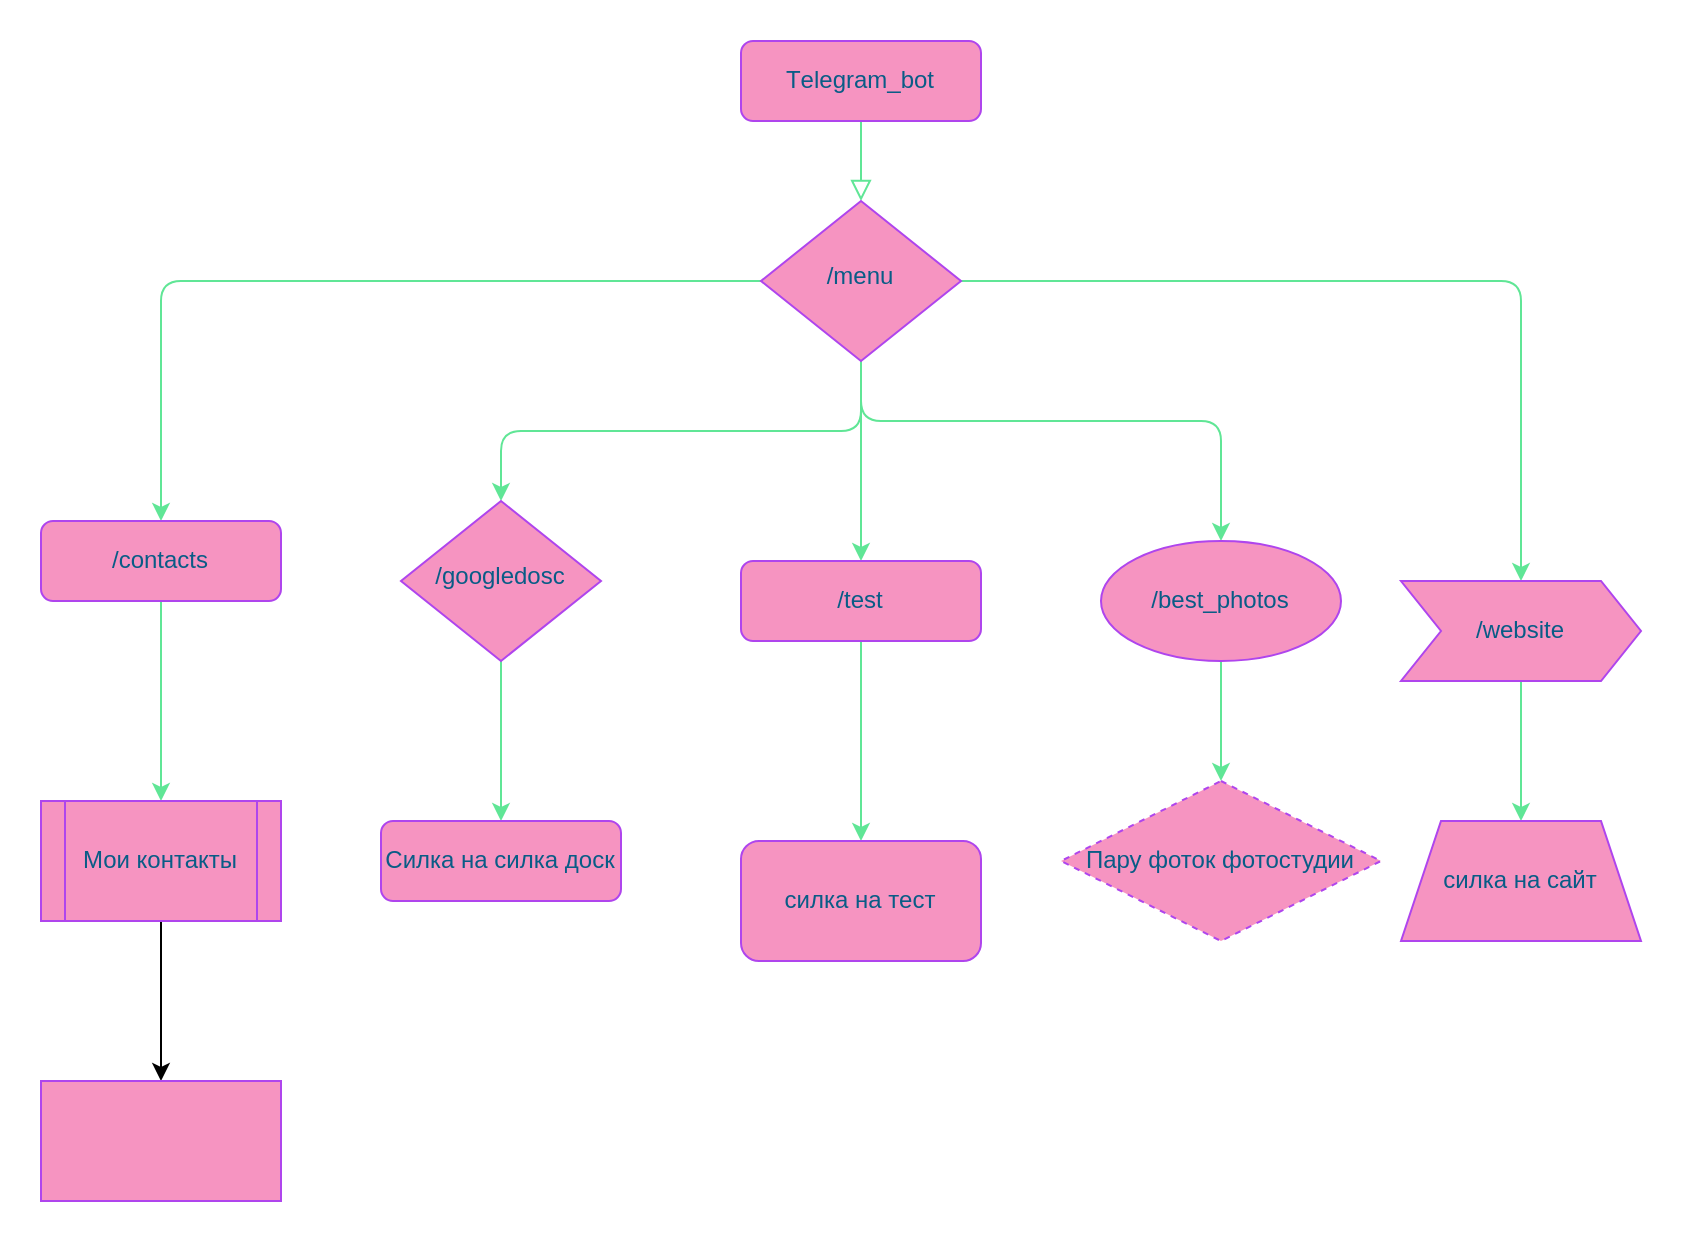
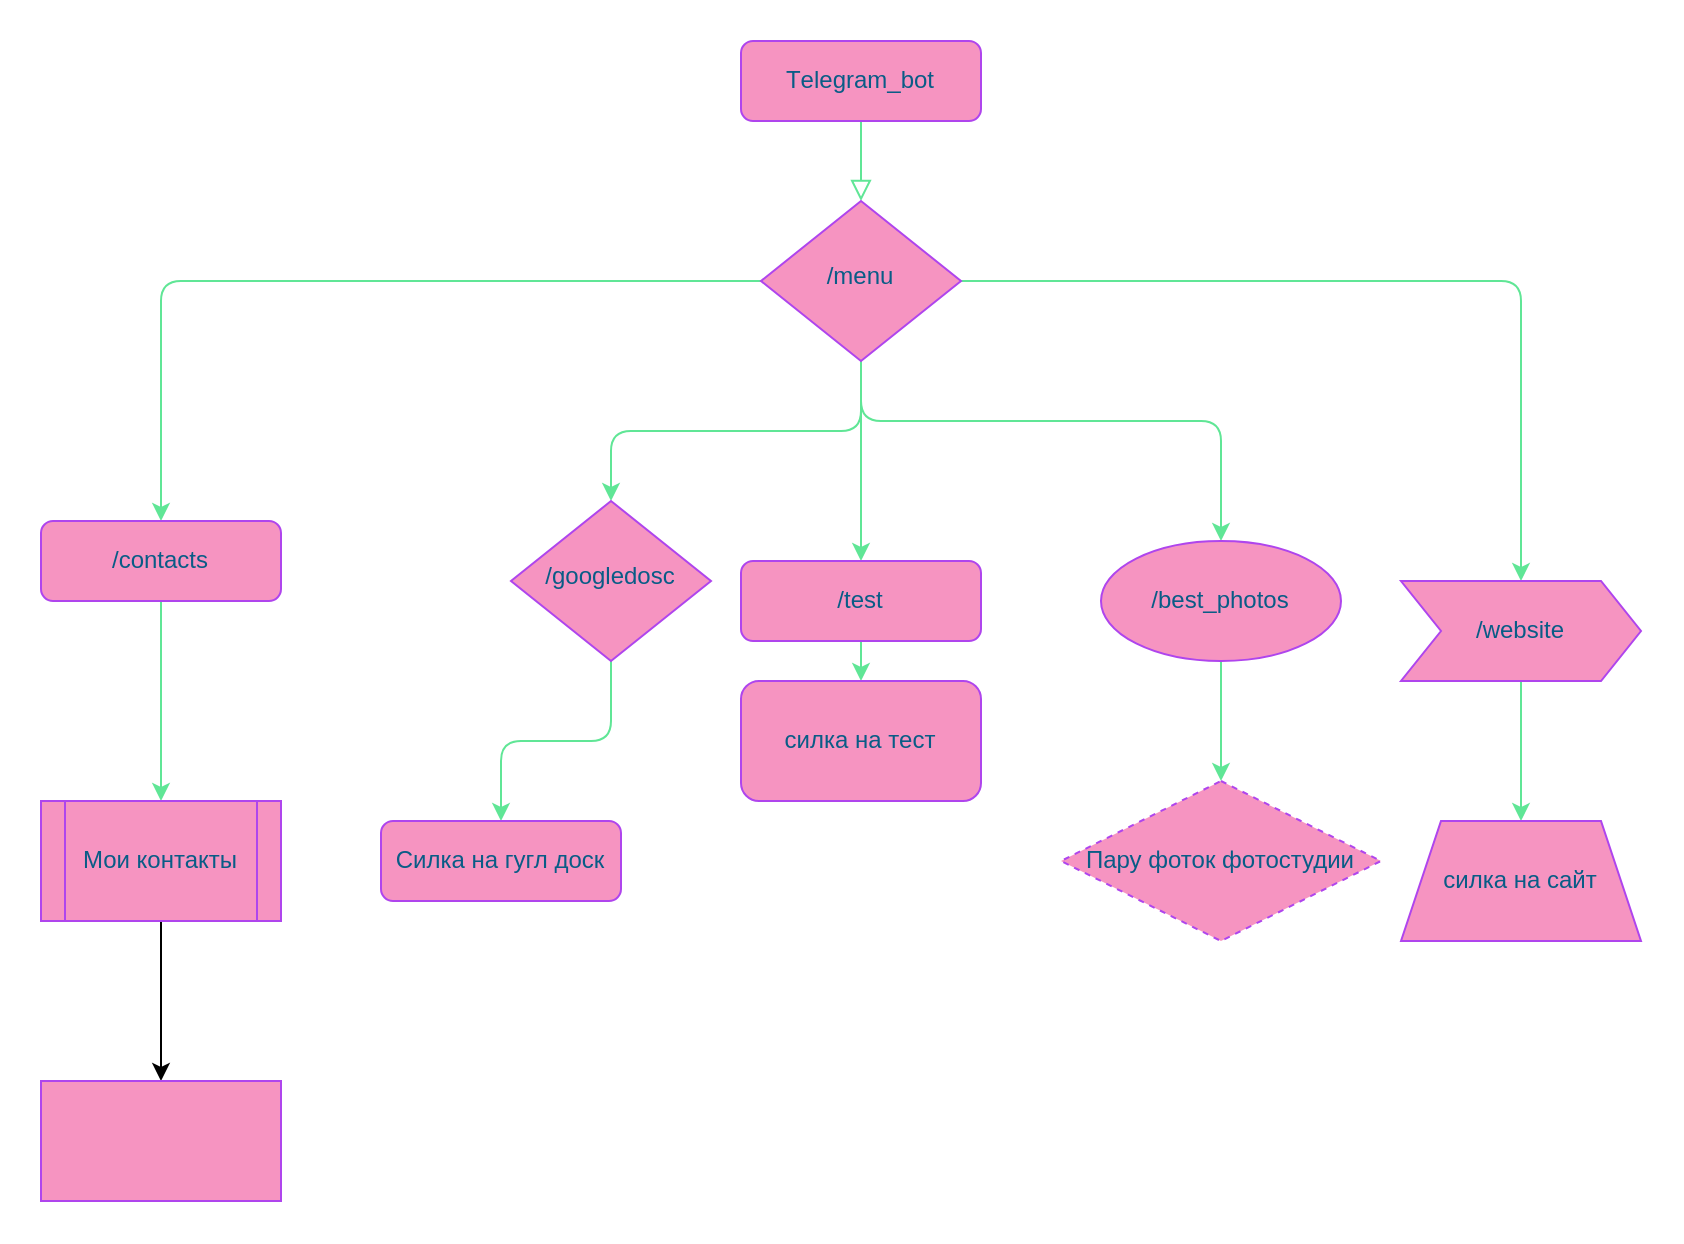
- <mxCell id="13" value="&lt;font style=&quot;vertical-align: inherit&quot;&gt;&lt;font style=&quot;vertical-align: inherit&quot;&gt;/googledosc&lt;/font&gt;&lt;/font&gt;" style="rhombus;whiteSpace=wrap;html=1;shadow=0;fontFamily=Helvetica;fontSize=12;align=center;strokeWidth=1;spacing=6;spacingTop=-4;fillColor=#F694C1;strokeColor=#AF45ED;fontColor=#095C86;" parent="1" vertex="1"><mxGeometry x="200" y="250" width="100" height="80" as="geometry" /></mxCell>
+ <mxCell id="13" value="&lt;font style=&quot;vertical-align: inherit&quot;&gt;&lt;font style=&quot;vertical-align: inherit&quot;&gt;/googledosc&lt;/font&gt;&lt;/font&gt;" style="rhombus;whiteSpace=wrap;html=1;shadow=0;fontFamily=Helvetica;fontSize=12;align=center;strokeWidth=1;spacing=6;spacingTop=-4;fillColor=#F694C1;strokeColor=#AF45ED;fontColor=#095C86;" parent="1" vertex="1"><mxGeometry x="255" y="250" width="100" height="80" as="geometry" /></mxCell>
- <mxCell id="14" value="Силка на силка доск" style="rounded=1;whiteSpace=wrap;html=1;fontSize=12;glass=0;strokeWidth=1;shadow=0;fillColor=#F694C1;strokeColor=#AF45ED;fontColor=#095C86;" parent="1" vertex="1"><mxGeometry x="190" y="410" width="120" height="40" as="geometry" /></mxCell>
+ <mxCell id="14" value="Силка на гугл доск" style="rounded=1;whiteSpace=wrap;html=1;fontSize=12;glass=0;strokeWidth=1;shadow=0;fillColor=#F694C1;strokeColor=#AF45ED;fontColor=#095C86;" parent="1" vertex="1"><mxGeometry x="190" y="410" width="120" height="40" as="geometry" /></mxCell>
- <mxCell id="25" value="силка на тест" style="rounded=1;whiteSpace=wrap;html=1;sketch=0;fontColor=#095C86;strokeColor=#AF45ED;fillColor=#F694C1;" parent="1" vertex="1"><mxGeometry x="370" y="420" width="120" height="60" as="geometry" /></mxCell>
+ <mxCell id="25" value="силка на тест" style="rounded=1;whiteSpace=wrap;html=1;sketch=0;fontColor=#095C86;strokeColor=#AF45ED;fillColor=#F694C1;" parent="1" vertex="1"><mxGeometry x="370" y="340" width="120" height="60" as="geometry" /></mxCell>
